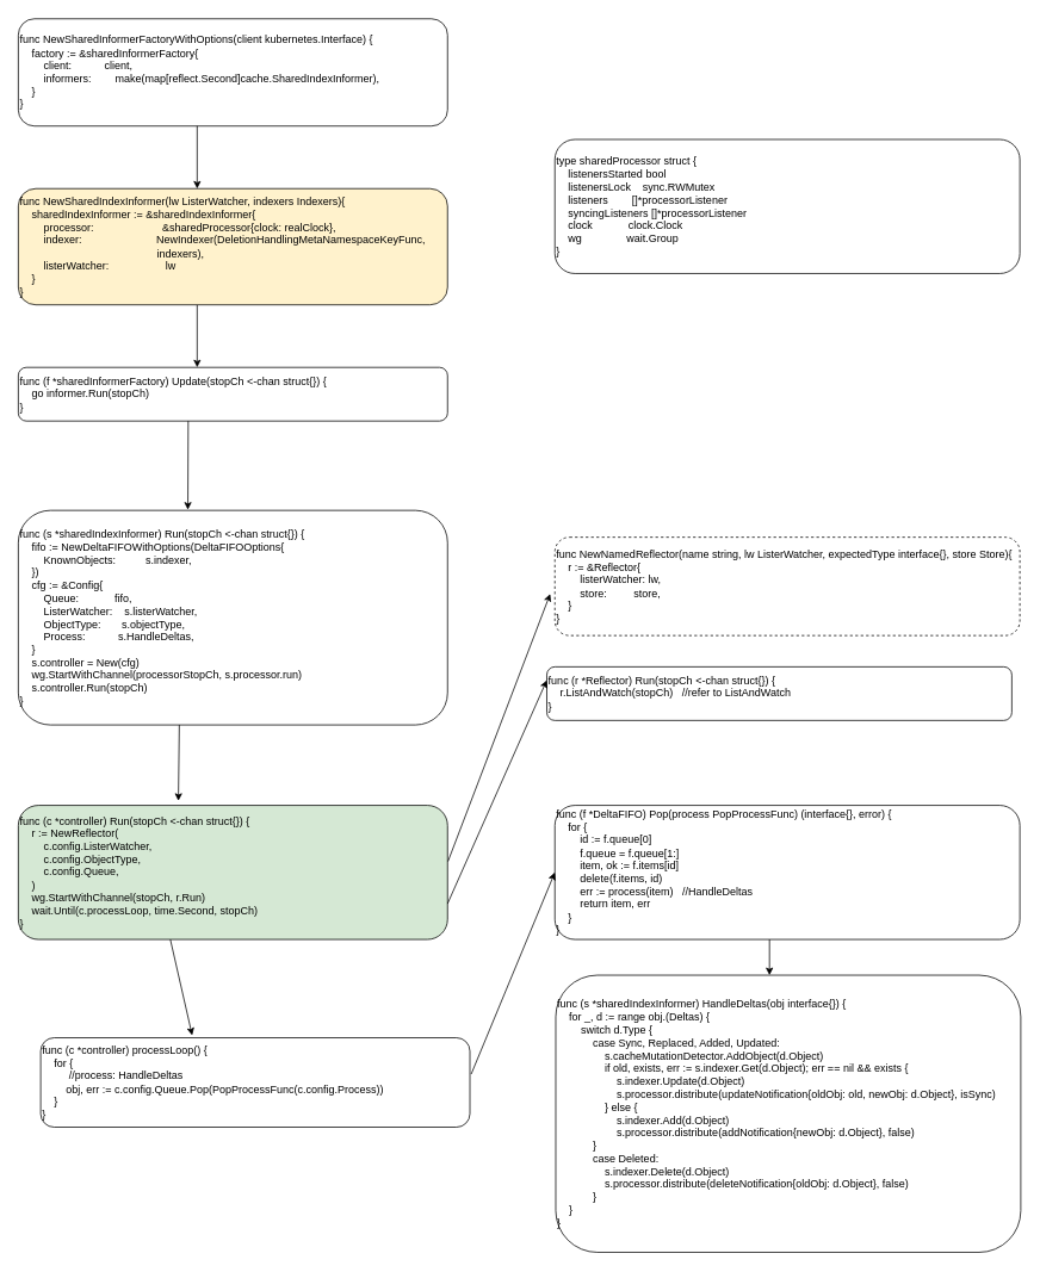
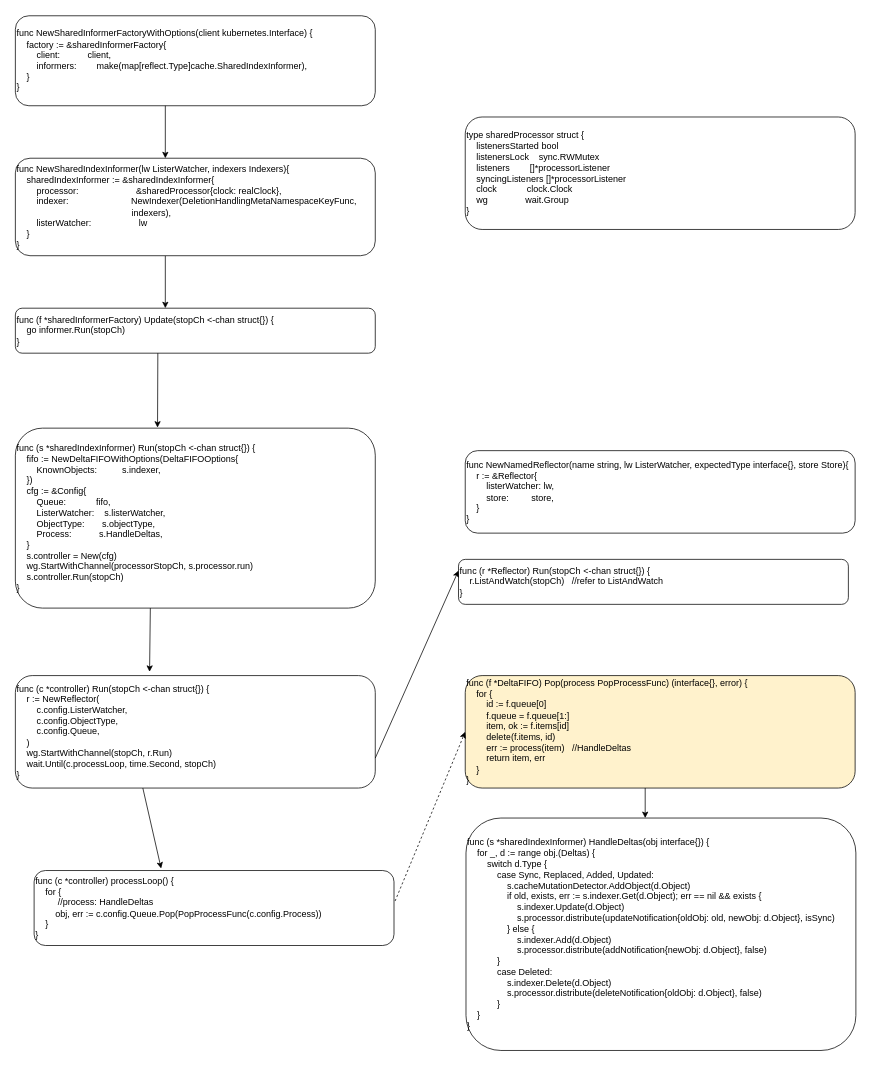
- <mxCell id="2" value="&lt;div&gt;func NewSharedInformerFactoryWithOptions(client kubernetes.Interface) {&lt;/div&gt;&lt;div&gt;&lt;span&gt;&lt;/span&gt;&amp;nbsp; &amp;nbsp; factory := &amp;amp;sharedInformerFactory{&lt;/div&gt;&lt;div&gt;&lt;span&gt;&lt;/span&gt;&amp;nbsp; &amp;nbsp; &amp;nbsp; &amp;nbsp; client:&amp;nbsp; &amp;nbsp; &amp;nbsp; &amp;nbsp; &amp;nbsp; &amp;nbsp;client,&lt;/div&gt;&lt;div&gt;&lt;span&gt;&lt;/span&gt;&amp;nbsp; &amp;nbsp; &amp;nbsp; &amp;nbsp; informers:&amp;nbsp; &amp;nbsp; &amp;nbsp; &amp;nbsp; make(map[reflect.Second]cache.SharedIndexInformer),&lt;/div&gt;&lt;div&gt;&lt;span&gt;&lt;/span&gt;&amp;nbsp; &amp;nbsp; }&lt;/div&gt;&lt;div&gt;}&lt;/div&gt;" style="rounded=1;whiteSpace=wrap;html=1;align=left;" vertex="1" parent="1"><mxGeometry x="20" y="20" width="480" height="120" as="geometry" /></mxCell>
+ <mxCell id="2" value="&lt;div&gt;func NewSharedInformerFactoryWithOptions(client kubernetes.Interface) {&lt;/div&gt;&lt;div&gt;&lt;span&gt;&lt;/span&gt;&amp;nbsp; &amp;nbsp; factory := &amp;amp;sharedInformerFactory{&lt;/div&gt;&lt;div&gt;&lt;span&gt;&lt;/span&gt;&amp;nbsp; &amp;nbsp; &amp;nbsp; &amp;nbsp; client:&amp;nbsp; &amp;nbsp; &amp;nbsp; &amp;nbsp; &amp;nbsp; &amp;nbsp;client,&lt;/div&gt;&lt;div&gt;&lt;span&gt;&lt;/span&gt;&amp;nbsp; &amp;nbsp; &amp;nbsp; &amp;nbsp; informers:&amp;nbsp; &amp;nbsp; &amp;nbsp; &amp;nbsp; make(map[reflect.Type]cache.SharedIndexInformer),&lt;/div&gt;&lt;div&gt;&lt;span&gt;&lt;/span&gt;&amp;nbsp; &amp;nbsp; }&lt;/div&gt;&lt;div&gt;}&lt;/div&gt;" style="rounded=1;whiteSpace=wrap;html=1;align=left;" vertex="1" parent="1"><mxGeometry x="20" y="20" width="480" height="120" as="geometry" /></mxCell>
- <mxCell id="19" value="&lt;div&gt;func NewSharedIndexInformer(lw ListerWatcher, indexers Indexers){&lt;/div&gt;&lt;div&gt;&amp;nbsp; &amp;nbsp; sharedIndexInformer := &amp;amp;sharedIndexInformer{&lt;/div&gt;&lt;div&gt;&lt;span&gt;&lt;/span&gt;&amp;nbsp; &amp;nbsp; &amp;nbsp; &amp;nbsp; processor:&amp;nbsp; &amp;nbsp; &amp;nbsp; &amp;nbsp; &amp;nbsp; &amp;nbsp; &amp;nbsp; &amp;nbsp; &amp;nbsp; &amp;nbsp; &amp;nbsp; &amp;nbsp;&amp;amp;sharedProcessor{clock: realClock},&lt;/div&gt;&lt;div&gt;&lt;span&gt;&lt;/span&gt;&amp;nbsp; &amp;nbsp; &amp;nbsp; &amp;nbsp; indexer:&amp;nbsp; &amp;nbsp; &amp;nbsp; &amp;nbsp; &amp;nbsp; &amp;nbsp; &amp;nbsp; &amp;nbsp; &amp;nbsp; &amp;nbsp; &amp;nbsp; &amp;nbsp; &amp;nbsp;NewIndexer(DeletionHandlingMetaNamespaceKeyFunc,&amp;nbsp; &amp;nbsp; &amp;nbsp; &amp;nbsp; &amp;nbsp; &amp;nbsp; &amp;nbsp; &amp;nbsp; &amp;nbsp; &amp;nbsp; &amp;nbsp; &amp;nbsp; &amp;nbsp; &amp;nbsp; &amp;nbsp; &amp;nbsp; &amp;nbsp; &amp;nbsp; &amp;nbsp; &amp;nbsp; &amp;nbsp; &amp;nbsp; &amp;nbsp; &amp;nbsp; &amp;nbsp; &amp;nbsp; &amp;nbsp; indexers),&lt;/div&gt;&lt;div&gt;&lt;span&gt;&lt;/span&gt;&amp;nbsp; &amp;nbsp; &amp;nbsp; &amp;nbsp; listerWatcher:&amp;nbsp; &amp;nbsp; &amp;nbsp; &amp;nbsp; &amp;nbsp; &amp;nbsp; &amp;nbsp; &amp;nbsp; &amp;nbsp; &amp;nbsp;lw&lt;/div&gt;&lt;div&gt;&lt;span&gt;&lt;/span&gt;&amp;nbsp; &amp;nbsp; }&lt;/div&gt;&lt;div&gt;}&lt;/div&gt;" style="rounded=1;whiteSpace=wrap;html=1;align=left;fillColor=#fff2cc;" vertex="1" parent="1"><mxGeometry x="20" y="210" width="480" height="130" as="geometry" /></mxCell>
+ <mxCell id="19" value="&lt;div&gt;func NewSharedIndexInformer(lw ListerWatcher, indexers Indexers){&lt;/div&gt;&lt;div&gt;&amp;nbsp; &amp;nbsp; sharedIndexInformer := &amp;amp;sharedIndexInformer{&lt;/div&gt;&lt;div&gt;&lt;span&gt;&lt;/span&gt;&amp;nbsp; &amp;nbsp; &amp;nbsp; &amp;nbsp; processor:&amp;nbsp; &amp;nbsp; &amp;nbsp; &amp;nbsp; &amp;nbsp; &amp;nbsp; &amp;nbsp; &amp;nbsp; &amp;nbsp; &amp;nbsp; &amp;nbsp; &amp;nbsp;&amp;amp;sharedProcessor{clock: realClock},&lt;/div&gt;&lt;div&gt;&lt;span&gt;&lt;/span&gt;&amp;nbsp; &amp;nbsp; &amp;nbsp; &amp;nbsp; indexer:&amp;nbsp; &amp;nbsp; &amp;nbsp; &amp;nbsp; &amp;nbsp; &amp;nbsp; &amp;nbsp; &amp;nbsp; &amp;nbsp; &amp;nbsp; &amp;nbsp; &amp;nbsp; &amp;nbsp;NewIndexer(DeletionHandlingMetaNamespaceKeyFunc,&amp;nbsp; &amp;nbsp; &amp;nbsp; &amp;nbsp; &amp;nbsp; &amp;nbsp; &amp;nbsp; &amp;nbsp; &amp;nbsp; &amp;nbsp; &amp;nbsp; &amp;nbsp; &amp;nbsp; &amp;nbsp; &amp;nbsp; &amp;nbsp; &amp;nbsp; &amp;nbsp; &amp;nbsp; &amp;nbsp; &amp;nbsp; &amp;nbsp; &amp;nbsp; &amp;nbsp; &amp;nbsp; &amp;nbsp; &amp;nbsp; indexers),&lt;/div&gt;&lt;div&gt;&lt;span&gt;&lt;/span&gt;&amp;nbsp; &amp;nbsp; &amp;nbsp; &amp;nbsp; listerWatcher:&amp;nbsp; &amp;nbsp; &amp;nbsp; &amp;nbsp; &amp;nbsp; &amp;nbsp; &amp;nbsp; &amp;nbsp; &amp;nbsp; &amp;nbsp;lw&lt;/div&gt;&lt;div&gt;&lt;span&gt;&lt;/span&gt;&amp;nbsp; &amp;nbsp; }&lt;/div&gt;&lt;div&gt;}&lt;/div&gt;" style="rounded=1;whiteSpace=wrap;html=1;align=left;" vertex="1" parent="1"><mxGeometry x="20" y="210" width="480" height="130" as="geometry" /></mxCell>
- <mxCell id="6" value="&lt;div&gt;func NewNamedReflector(name string, lw ListerWatcher, expectedType interface{}, store Store){&lt;/div&gt;&lt;div&gt;&lt;span&gt;&lt;/span&gt;&amp;nbsp; &amp;nbsp; r := &amp;amp;Reflector{&lt;/div&gt;&lt;div&gt;&lt;span&gt;&lt;/span&gt;&amp;nbsp; &amp;nbsp; &amp;nbsp; &amp;nbsp; listerWatcher: lw,&lt;/div&gt;&lt;div&gt;&lt;span&gt;&lt;/span&gt;&amp;nbsp; &amp;nbsp; &amp;nbsp; &amp;nbsp; store:&amp;nbsp; &amp;nbsp; &amp;nbsp; &amp;nbsp; &amp;nbsp;store,&lt;/div&gt;&lt;div&gt;&lt;span&gt;&lt;/span&gt;&amp;nbsp; &amp;nbsp; }&lt;/div&gt;&lt;div&gt;}&lt;/div&gt;" style="rounded=1;whiteSpace=wrap;html=1;align=left;dashed=1;" vertex="1" parent="1"><mxGeometry x="620" y="600" width="520" height="110" as="geometry" /></mxCell>
+ <mxCell id="6" value="&lt;div&gt;func NewNamedReflector(name string, lw ListerWatcher, expectedType interface{}, store Store){&lt;/div&gt;&lt;div&gt;&lt;span&gt;&lt;/span&gt;&amp;nbsp; &amp;nbsp; r := &amp;amp;Reflector{&lt;/div&gt;&lt;div&gt;&lt;span&gt;&lt;/span&gt;&amp;nbsp; &amp;nbsp; &amp;nbsp; &amp;nbsp; listerWatcher: lw,&lt;/div&gt;&lt;div&gt;&lt;span&gt;&lt;/span&gt;&amp;nbsp; &amp;nbsp; &amp;nbsp; &amp;nbsp; store:&amp;nbsp; &amp;nbsp; &amp;nbsp; &amp;nbsp; &amp;nbsp;store,&lt;/div&gt;&lt;div&gt;&lt;span&gt;&lt;/span&gt;&amp;nbsp; &amp;nbsp; }&lt;/div&gt;&lt;div&gt;}&lt;/div&gt;" style="rounded=1;whiteSpace=wrap;html=1;align=left;" vertex="1" parent="1"><mxGeometry x="620" y="600" width="520" height="110" as="geometry" /></mxCell>
- <mxCell id="14" value="" style="endArrow=classic;html=1;exitX=1.001;exitY=0.418;exitDx=0;exitDy=0;exitPerimeter=0;entryX=-0.01;entryY=0.576;entryDx=0;entryDy=0;entryPerimeter=0;" edge="1" parent="1" source="5" target="6"><mxGeometry width="50" height="50" relative="1" as="geometry"><mxPoint x="541" y="912.5" as="sourcePoint" /><mxPoint x="610" y="940" as="targetPoint" /></mxGeometry></mxCell>
- <mxCell id="5" value="&lt;div&gt;func (c *controller) Run(stopCh &amp;lt;-chan struct{}) {&lt;/div&gt;&lt;div&gt;&lt;span&gt;&lt;/span&gt;&amp;nbsp; &amp;nbsp; r := NewReflector(&lt;/div&gt;&lt;div&gt;&lt;span&gt;&lt;/span&gt;&amp;nbsp; &amp;nbsp; &amp;nbsp; &amp;nbsp; c.config.ListerWatcher,&lt;/div&gt;&lt;div&gt;&lt;span&gt;&lt;/span&gt;&amp;nbsp; &amp;nbsp; &amp;nbsp; &amp;nbsp; c.config.ObjectType,&lt;/div&gt;&lt;div&gt;&lt;span&gt;&lt;/span&gt;&amp;nbsp; &amp;nbsp; &amp;nbsp; &amp;nbsp; c.config.Queue,&lt;/div&gt;&lt;div&gt;&lt;span&gt;&lt;/span&gt;&amp;nbsp; &amp;nbsp; )&lt;/div&gt;&lt;div&gt;&lt;span&gt;&lt;/span&gt;&amp;nbsp; &amp;nbsp; wg.StartWithChannel(stopCh, r.Run)&lt;/div&gt;&lt;div&gt;&lt;span&gt;&lt;/span&gt;&amp;nbsp; &amp;nbsp; wait.Until(c.processLoop, time.Second, stopCh)&lt;/div&gt;&lt;div&gt;}&lt;/div&gt;" style="rounded=1;whiteSpace=wrap;html=1;align=left;fillColor=#d5e8d4;" vertex="1" parent="1"><mxGeometry x="20" y="900" width="480" height="150" as="geometry" /></mxCell>
+ <mxCell id="5" value="&lt;div&gt;func (c *controller) Run(stopCh &amp;lt;-chan struct{}) {&lt;/div&gt;&lt;div&gt;&lt;span&gt;&lt;/span&gt;&amp;nbsp; &amp;nbsp; r := NewReflector(&lt;/div&gt;&lt;div&gt;&lt;span&gt;&lt;/span&gt;&amp;nbsp; &amp;nbsp; &amp;nbsp; &amp;nbsp; c.config.ListerWatcher,&lt;/div&gt;&lt;div&gt;&lt;span&gt;&lt;/span&gt;&amp;nbsp; &amp;nbsp; &amp;nbsp; &amp;nbsp; c.config.ObjectType,&lt;/div&gt;&lt;div&gt;&lt;span&gt;&lt;/span&gt;&amp;nbsp; &amp;nbsp; &amp;nbsp; &amp;nbsp; c.config.Queue,&lt;/div&gt;&lt;div&gt;&lt;span&gt;&lt;/span&gt;&amp;nbsp; &amp;nbsp; )&lt;/div&gt;&lt;div&gt;&lt;span&gt;&lt;/span&gt;&amp;nbsp; &amp;nbsp; wg.StartWithChannel(stopCh, r.Run)&lt;/div&gt;&lt;div&gt;&lt;span&gt;&lt;/span&gt;&amp;nbsp; &amp;nbsp; wait.Until(c.processLoop, time.Second, stopCh)&lt;/div&gt;&lt;div&gt;}&lt;/div&gt;" style="rounded=1;whiteSpace=wrap;html=1;align=left;" vertex="1" parent="1"><mxGeometry x="20" y="900" width="480" height="150" as="geometry" /></mxCell>
- <mxCell id="9" value="&lt;div&gt;func (f *DeltaFIFO) Pop(process PopProcessFunc) (interface{}, error) {&lt;/div&gt;&lt;div&gt;&lt;span&gt;&lt;/span&gt;&amp;nbsp; &amp;nbsp; for {&lt;/div&gt;&lt;div&gt;&lt;span&gt;&lt;/span&gt;&amp;nbsp; &amp;nbsp; &amp;nbsp; &amp;nbsp; id := f.queue[0]&lt;/div&gt;&lt;div&gt;&lt;span&gt;&lt;/span&gt;&amp;nbsp; &amp;nbsp; &amp;nbsp; &amp;nbsp; f.queue = f.queue[1:]&lt;/div&gt;&lt;div&gt;&lt;span&gt;&lt;/span&gt;&amp;nbsp; &amp;nbsp; &amp;nbsp; &amp;nbsp; item, ok := f.items[id]&lt;/div&gt;&lt;div&gt;&lt;span&gt;&lt;/span&gt;&amp;nbsp; &amp;nbsp; &amp;nbsp; &amp;nbsp; delete(f.items, id)&lt;/div&gt;&lt;div&gt;&lt;span&gt;&lt;/span&gt;&amp;nbsp; &amp;nbsp; &amp;nbsp; &amp;nbsp; err := process(item)&amp;nbsp; &amp;nbsp;//HandleDeltas&lt;/div&gt;&lt;div&gt;&lt;span&gt;&lt;/span&gt;&amp;nbsp; &amp;nbsp; &amp;nbsp; &amp;nbsp; return item, err&lt;/div&gt;&lt;div&gt;&lt;span&gt;&lt;/span&gt;&amp;nbsp; &amp;nbsp; }&lt;/div&gt;&lt;div&gt;}&lt;/div&gt;" style="rounded=1;whiteSpace=wrap;html=1;align=left;" vertex="1" parent="1"><mxGeometry x="620" y="900" width="520" height="150" as="geometry" /></mxCell>
+ <mxCell id="9" value="&lt;div&gt;func (f *DeltaFIFO) Pop(process PopProcessFunc) (interface{}, error) {&lt;/div&gt;&lt;div&gt;&lt;span&gt;&lt;/span&gt;&amp;nbsp; &amp;nbsp; for {&lt;/div&gt;&lt;div&gt;&lt;span&gt;&lt;/span&gt;&amp;nbsp; &amp;nbsp; &amp;nbsp; &amp;nbsp; id := f.queue[0]&lt;/div&gt;&lt;div&gt;&lt;span&gt;&lt;/span&gt;&amp;nbsp; &amp;nbsp; &amp;nbsp; &amp;nbsp; f.queue = f.queue[1:]&lt;/div&gt;&lt;div&gt;&lt;span&gt;&lt;/span&gt;&amp;nbsp; &amp;nbsp; &amp;nbsp; &amp;nbsp; item, ok := f.items[id]&lt;/div&gt;&lt;div&gt;&lt;span&gt;&lt;/span&gt;&amp;nbsp; &amp;nbsp; &amp;nbsp; &amp;nbsp; delete(f.items, id)&lt;/div&gt;&lt;div&gt;&lt;span&gt;&lt;/span&gt;&amp;nbsp; &amp;nbsp; &amp;nbsp; &amp;nbsp; err := process(item)&amp;nbsp; &amp;nbsp;//HandleDeltas&lt;/div&gt;&lt;div&gt;&lt;span&gt;&lt;/span&gt;&amp;nbsp; &amp;nbsp; &amp;nbsp; &amp;nbsp; return item, err&lt;/div&gt;&lt;div&gt;&lt;span&gt;&lt;/span&gt;&amp;nbsp; &amp;nbsp; }&lt;/div&gt;&lt;div&gt;}&lt;/div&gt;" style="rounded=1;whiteSpace=wrap;html=1;align=left;fillColor=#fff2cc;" vertex="1" parent="1"><mxGeometry x="620" y="900" width="520" height="150" as="geometry" /></mxCell>
- <mxCell id="16" value="" style="endArrow=classic;html=1;entryX=0;entryY=0.5;entryDx=0;entryDy=0;exitX=1.003;exitY=0.407;exitDx=0;exitDy=0;exitPerimeter=0;" edge="1" parent="1" source="8" target="9"><mxGeometry width="50" height="50" relative="1" as="geometry"><mxPoint x="510.56" y="1191.35" as="sourcePoint" /><mxPoint x="510" y="1298.65" as="targetPoint" /></mxGeometry></mxCell>
+ <mxCell id="16" value="" style="endArrow=classic;html=1;entryX=0;entryY=0.5;entryDx=0;entryDy=0;exitX=1.003;exitY=0.407;exitDx=0;exitDy=0;exitPerimeter=0;dashed=1;" edge="1" parent="1" source="8" target="9"><mxGeometry width="50" height="50" relative="1" as="geometry"><mxPoint x="510.56" y="1191.35" as="sourcePoint" /><mxPoint x="510" y="1298.65" as="targetPoint" /></mxGeometry></mxCell>
